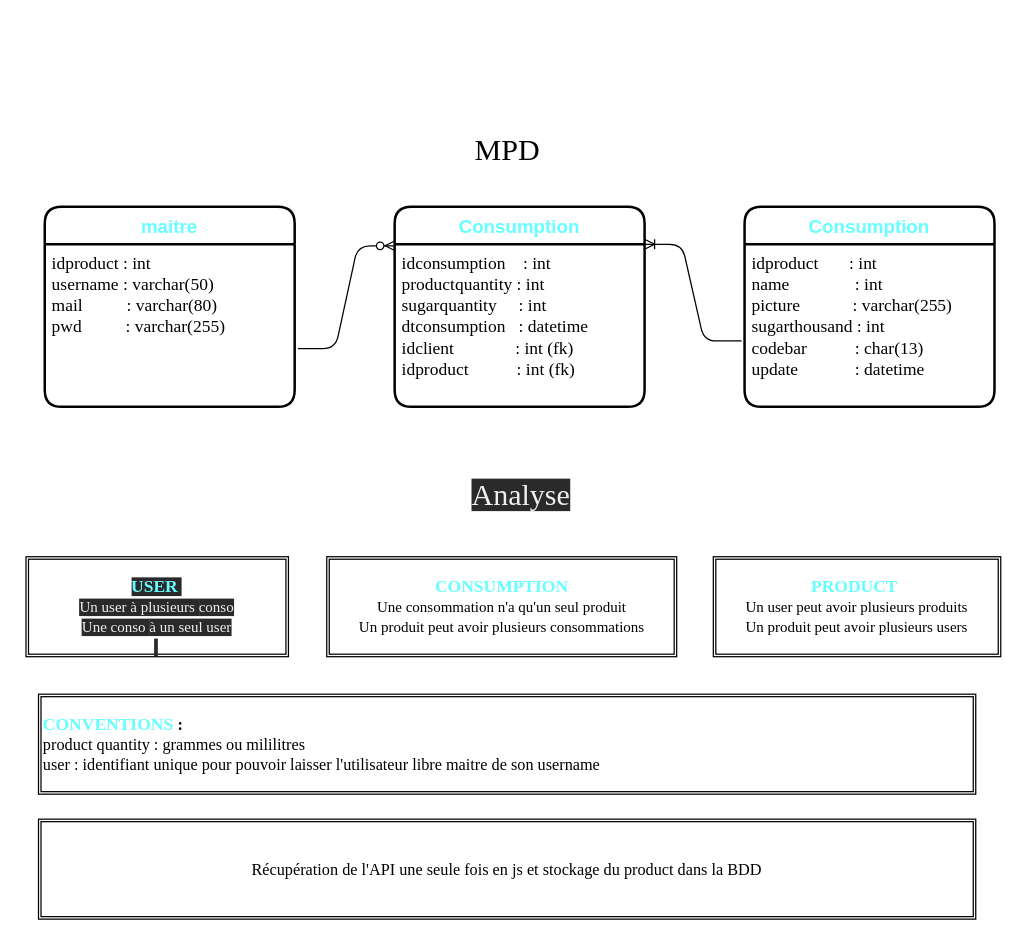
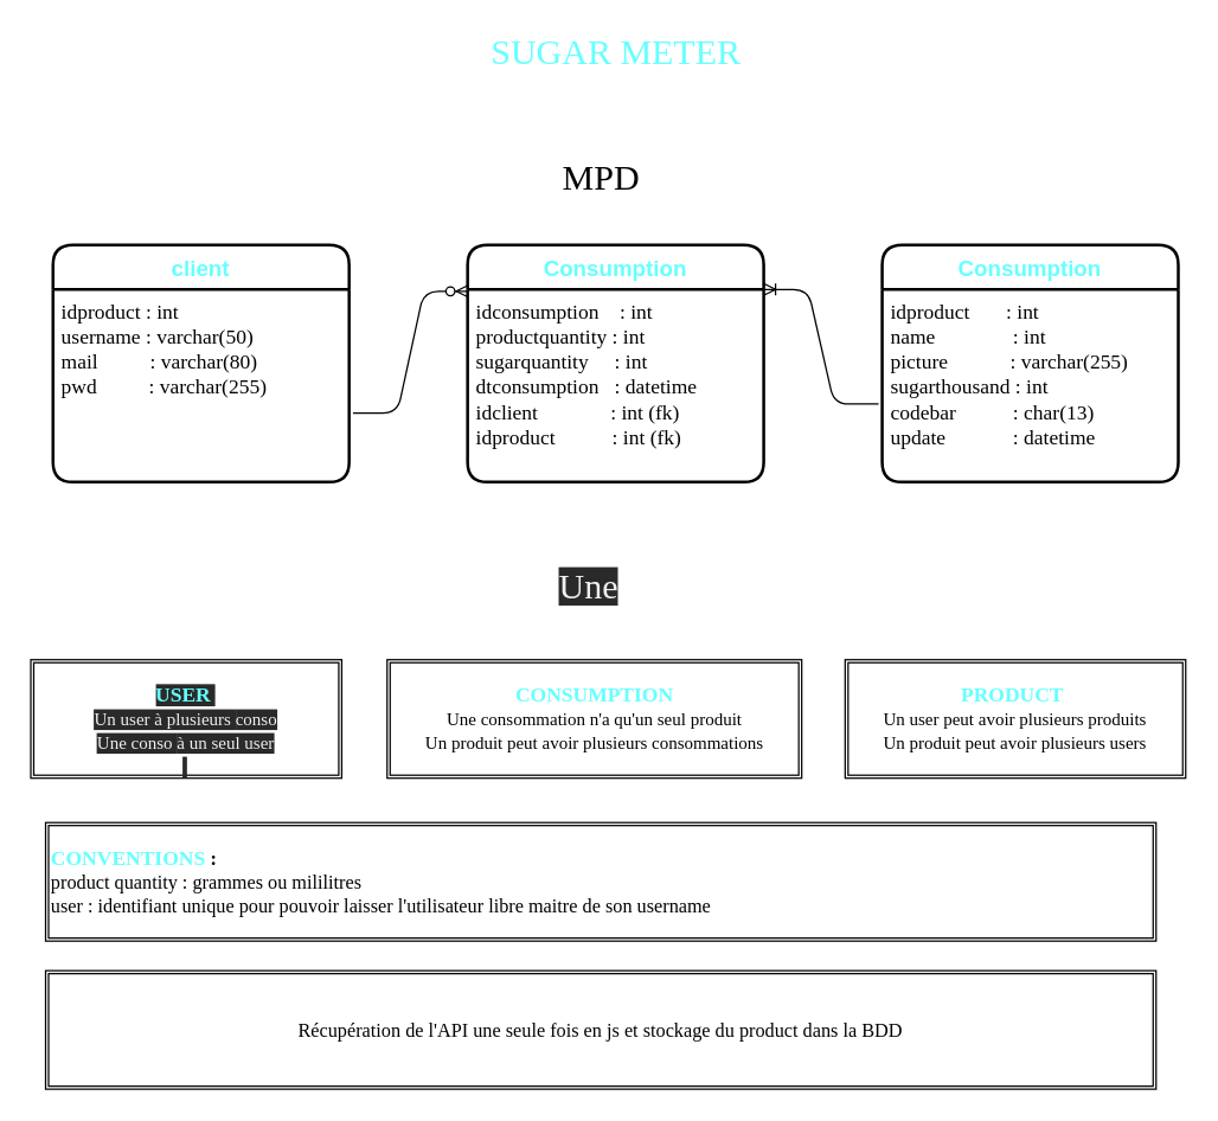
+ <mxCell id="3" value="&lt;font style=&quot;font-size: 24px&quot; face=&quot;Comic Sans MS&quot; color=&quot;#66ffff&quot;&gt;SUGAR METER&lt;/font&gt;" style="text;html=1;align=center;verticalAlign=middle;resizable=0;points=[];autosize=1;" parent="1" vertex="1"><mxGeometry x="320" y="20" width="190" height="30" as="geometry" /></mxCell>
- <mxCell id="4" value="maitre" style="swimlane;childLayout=stackLayout;horizontal=1;startSize=30;horizontalStack=0;rounded=1;fontSize=15;fontStyle=1;strokeWidth=2;resizeParent=0;resizeLast=1;shadow=0;dashed=0;align=center;fontColor=#66FFFF;" parent="1" vertex="1"><mxGeometry x="35" y="165" width="200" height="160" as="geometry" /></mxCell>
+ <mxCell id="4" value="client" style="swimlane;childLayout=stackLayout;horizontal=1;startSize=30;horizontalStack=0;rounded=1;fontSize=15;fontStyle=1;strokeWidth=2;resizeParent=0;resizeLast=1;shadow=0;dashed=0;align=center;fontColor=#66FFFF;" parent="1" vertex="1"><mxGeometry x="35" y="165" width="200" height="160" as="geometry" /></mxCell>
- <mxCell id="19" value="&lt;span style=&quot;color: rgb(240 , 240 , 240) ; font-family: &amp;#34;comic sans ms&amp;#34; ; font-size: 24px ; font-style: normal ; font-weight: 400 ; letter-spacing: normal ; text-align: center ; text-indent: 0px ; text-transform: none ; word-spacing: 0px ; background-color: rgb(42 , 42 , 42) ; display: inline ; float: none&quot;&gt;Analyse&lt;/span&gt;" style="text;whiteSpace=wrap;html=1;" parent="1" vertex="1"><mxGeometry x="375" y="375" width="80" height="40" as="geometry" /></mxCell>
+ <mxCell id="19" value="&lt;span style=&quot;color: rgb(240 , 240 , 240) ; font-family: &amp;#34;comic sans ms&amp;#34; ; font-size: 24px ; font-style: normal ; font-weight: 400 ; letter-spacing: normal ; text-align: center ; text-indent: 0px ; text-transform: none ; word-spacing: 0px ; background-color: rgb(42 , 42 , 42) ; display: inline ; float: none&quot;&gt;Une&lt;/span&gt;" style="text;whiteSpace=wrap;html=1;" parent="1" vertex="1"><mxGeometry x="375" y="375" width="80" height="40" as="geometry" /></mxCell>
